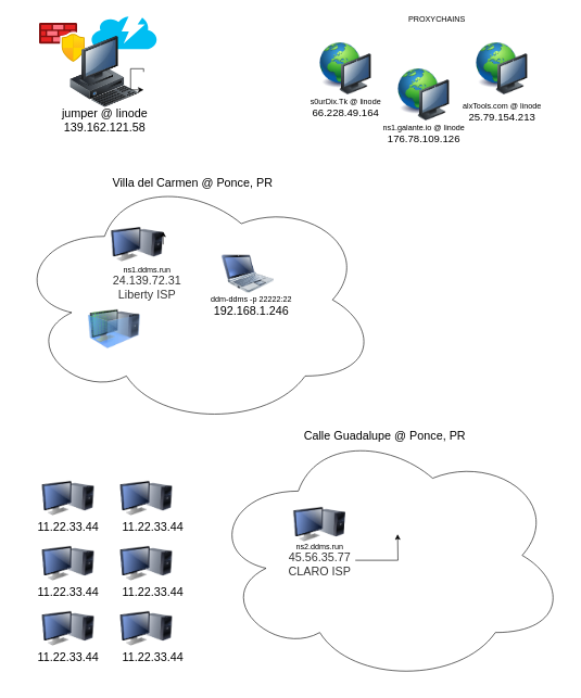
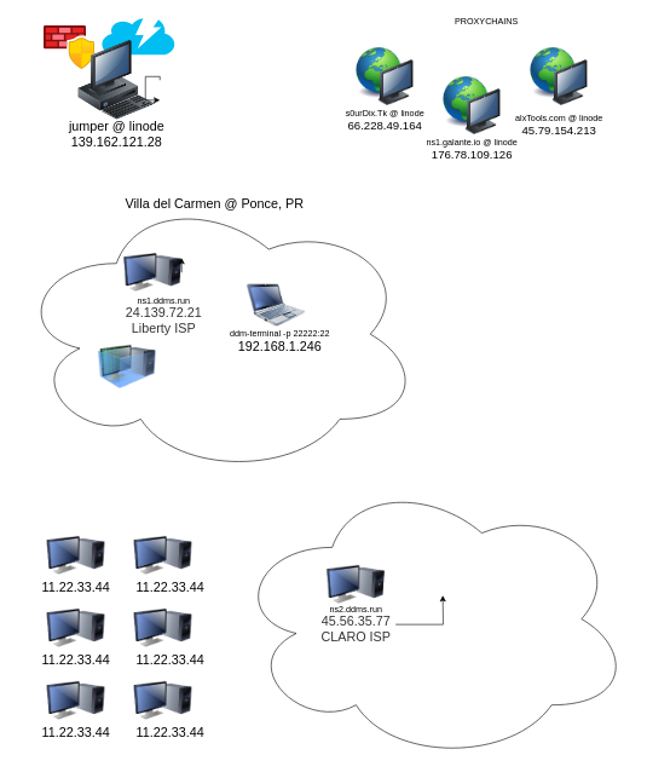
- <mxCell id="9" value="&lt;br&gt;alxTools.com @ linode&lt;br&gt;&lt;font face=&quot;latoweb, sans-serif&quot; size=&quot;3&quot;&gt;25.79.154.213&lt;/font&gt;" style="text;html=1;align=center;verticalAlign=middle;resizable=0;points=[];autosize=1;strokeColor=none;fillColor=none;" vertex="1" parent="1"><mxGeometry x="700" y="140" width="140" height="50" as="geometry" /></mxCell>
+ <mxCell id="9" value="&lt;br&gt;alxTools.com @ linode&lt;br&gt;&lt;font face=&quot;latoweb, sans-serif&quot; size=&quot;3&quot;&gt;45.79.154.213&lt;/font&gt;" style="text;html=1;align=center;verticalAlign=middle;resizable=0;points=[];autosize=1;strokeColor=none;fillColor=none;" vertex="1" parent="1"><mxGeometry x="700" y="140" width="140" height="50" as="geometry" /></mxCell>
- <mxCell id="27" value="jumper @ linode&lt;br&gt;&lt;span style=&quot;font-family: &amp;#34;latoweb&amp;#34; , sans-serif&quot;&gt;&lt;font style=&quot;font-size: 18px&quot;&gt;139.162.121.58&lt;/font&gt;&lt;/span&gt;" style="text;html=1;align=center;verticalAlign=middle;resizable=0;points=[];autosize=1;strokeColor=none;fillColor=none;fontSize=18;" vertex="1" parent="1"><mxGeometry x="85" y="160" width="150" height="50" as="geometry" /></mxCell>
+ <mxCell id="27" value="jumper @ linode&lt;br&gt;&lt;span style=&quot;font-family: &amp;#34;latoweb&amp;#34; , sans-serif&quot;&gt;&lt;font style=&quot;font-size: 18px&quot;&gt;139.162.121.28&lt;/font&gt;&lt;/span&gt;" style="text;html=1;align=center;verticalAlign=middle;resizable=0;points=[];autosize=1;strokeColor=none;fillColor=none;fontSize=18;" vertex="1" parent="1"><mxGeometry x="85" y="160" width="150" height="50" as="geometry" /></mxCell>
- <mxCell id="6" value="ns1.ddms.run&lt;br&gt;&lt;span id=&quot;ip_address&quot; style=&quot;margin: 0px ; padding: 0px ; font-family: &amp;#34;arial&amp;#34; , sans-serif ; color: rgb(51 , 51 , 51) ; background-color: rgb(255 , 255 , 255)&quot;&gt;&lt;font style=&quot;font-size: 18px&quot;&gt;24.139.72.31&lt;br&gt;Liberty ISP&lt;/font&gt;&lt;br&gt;&lt;/span&gt;" style="text;html=1;align=center;verticalAlign=middle;resizable=0;points=[];autosize=1;strokeColor=none;fillColor=none;" vertex="1" parent="1"><mxGeometry x="165" y="410" width="120" height="50" as="geometry" /></mxCell>
+ <mxCell id="6" value="ns1.ddms.run&lt;br&gt;&lt;span id=&quot;ip_address&quot; style=&quot;margin: 0px ; padding: 0px ; font-family: &amp;#34;arial&amp;#34; , sans-serif ; color: rgb(51 , 51 , 51) ; background-color: rgb(255 , 255 , 255)&quot;&gt;&lt;font style=&quot;font-size: 18px&quot;&gt;24.139.72.21&lt;br&gt;Liberty ISP&lt;/font&gt;&lt;br&gt;&lt;/span&gt;" style="text;html=1;align=center;verticalAlign=middle;resizable=0;points=[];autosize=1;strokeColor=none;fillColor=none;" vertex="1" parent="1"><mxGeometry x="165" y="410" width="120" height="50" as="geometry" /></mxCell>
- <mxCell id="17" value="&lt;span&gt;ddm-ddms -p 22222:22&lt;br&gt;&lt;font style=&quot;font-size: 18px&quot;&gt;192.168.1.246&lt;/font&gt;&lt;br&gt;&lt;/span&gt;" style="text;html=1;align=center;verticalAlign=middle;resizable=0;points=[];autosize=1;strokeColor=none;fillColor=none;" vertex="1" parent="1"><mxGeometry x="310" y="450" width="150" height="40" as="geometry" /></mxCell>
+ <mxCell id="17" value="&lt;span&gt;ddm-terminal -p 22222:22&lt;br&gt;&lt;font style=&quot;font-size: 18px&quot;&gt;192.168.1.246&lt;/font&gt;&lt;br&gt;&lt;/span&gt;" style="text;html=1;align=center;verticalAlign=middle;resizable=0;points=[];autosize=1;strokeColor=none;fillColor=none;" vertex="1" parent="1"><mxGeometry x="310" y="450" width="150" height="40" as="geometry" /></mxCell>
- <mxCell id="20" value="&lt;font style=&quot;font-size: 18px&quot;&gt;Calle Guadalupe @ Ponce, PR&lt;/font&gt;" style="text;html=1;align=center;verticalAlign=middle;resizable=0;points=[];autosize=1;strokeColor=none;fillColor=none;fontSize=18;" vertex="1" parent="1"><mxGeometry x="460" y="655" width="260" height="30" as="geometry" /></mxCell>
